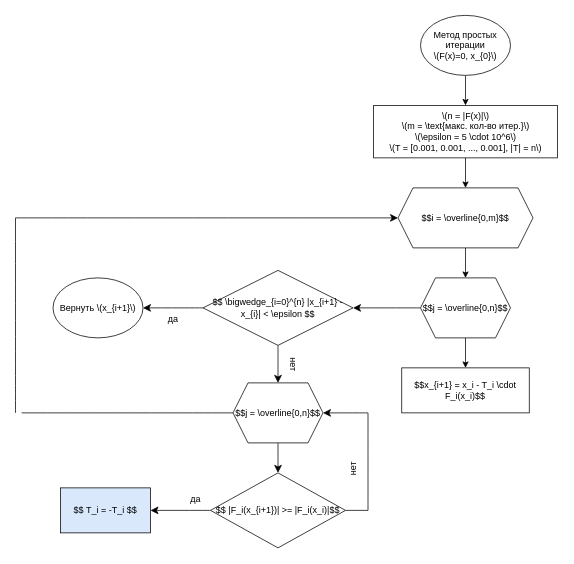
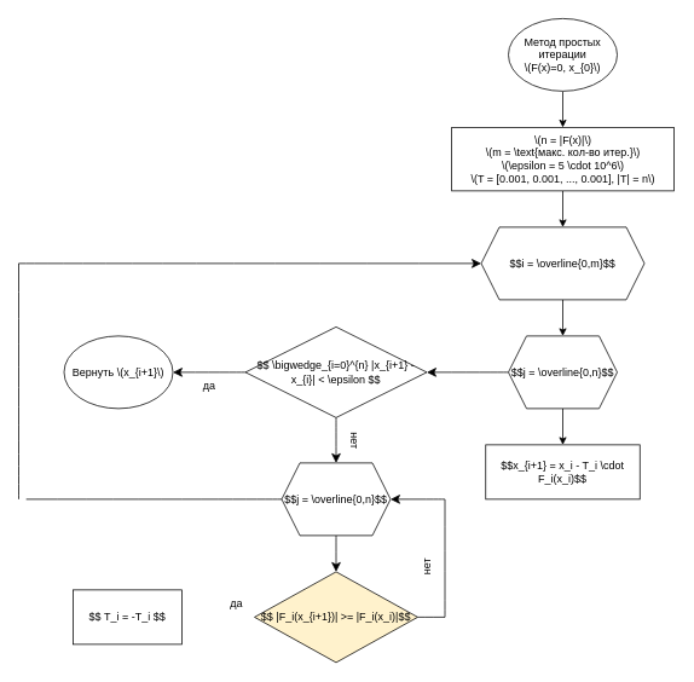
- <mxCell id="17" value="$$ T_i = -T_i $$" style="whiteSpace=wrap;html=1;fillColor=#dae8fc;" parent="1" vertex="1"><mxGeometry x="80" y="650" width="120" height="60" as="geometry" /></mxCell>
+ <mxCell id="17" value="$$ T_i = -T_i $$" style="whiteSpace=wrap;html=1;" parent="1" vertex="1"><mxGeometry x="80" y="650" width="120" height="60" as="geometry" /></mxCell>
- <mxCell id="15" style="edgeStyle=none;curved=1;rounded=0;orthogonalLoop=1;jettySize=auto;html=1;exitX=0;exitY=0.5;exitDx=0;exitDy=0;entryX=1;entryY=0.5;entryDx=0;entryDy=0;fontSize=12;startSize=8;endSize=8;" edge="1" parent="1" source="16" target="17"><mxGeometry relative="1" as="geometry" /></mxCell>
- <mxCell id="16" value="$$ |F_i(x_{i+1})| &amp;gt;= |F_i(x_i)|$$" style="rhombus;whiteSpace=wrap;html=1;" parent="1" vertex="1"><mxGeometry y="630" width="180" height="100" as="geometry" x="280" /></mxCell>
+ <mxCell id="16" value="$$ |F_i(x_{i+1})| &amp;gt;= |F_i(x_i)|$$" style="rhombus;whiteSpace=wrap;html=1;fillColor=#fff2cc;" parent="1" vertex="1"><mxGeometry y="630" width="180" height="100" as="geometry" x="280" /></mxCell>
